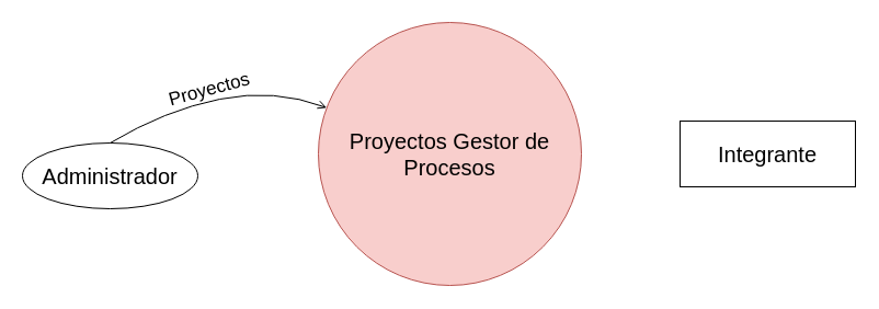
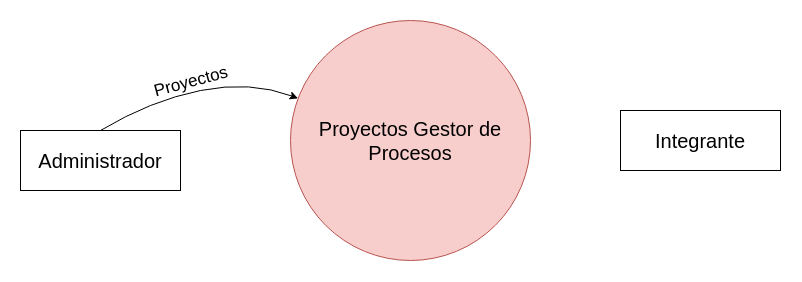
- <mxCell id="6" value="" style="curved=1;endArrow=open;html=1;rounded=0;fontSize=17;exitX=0.5;exitY=0;exitDx=0;exitDy=0;" edge="1" parent="1" source="3" target="2"><mxGeometry width="50" height="50" relative="1" as="geometry"><mxPoint x="200" y="390" as="sourcePoint" /><mxPoint x="120" y="280" as="targetPoint" /><Array as="points"><mxPoint x="150" y="100" /><mxPoint x="250" y="80" /></Array></mxGeometry></mxCell>
+ <mxCell id="6" value="" style="curved=1;endArrow=classic;html=1;rounded=0;fontSize=17;exitX=0.5;exitY=0;exitDx=0;exitDy=0;" edge="1" parent="1" source="3" target="2"><mxGeometry width="50" height="50" relative="1" as="geometry"><mxPoint x="200" y="390" as="sourcePoint" /><mxPoint x="120" y="280" as="targetPoint" /><Array as="points"><mxPoint x="150" y="100" /><mxPoint x="250" y="80" /></Array></mxGeometry></mxCell>
- <mxCell id="3" value="Administrador" style="ellipse;whiteSpace=wrap;html=1;fontSize=20;" vertex="1" parent="1"><mxGeometry x="20" y="130" width="160" height="60" as="geometry" /></mxCell>
+ <mxCell id="3" value="Administrador" style="rounded=0;whiteSpace=wrap;html=1;fontSize=20;" vertex="1" parent="1"><mxGeometry x="20" y="130" width="160" height="60" as="geometry" /></mxCell>
